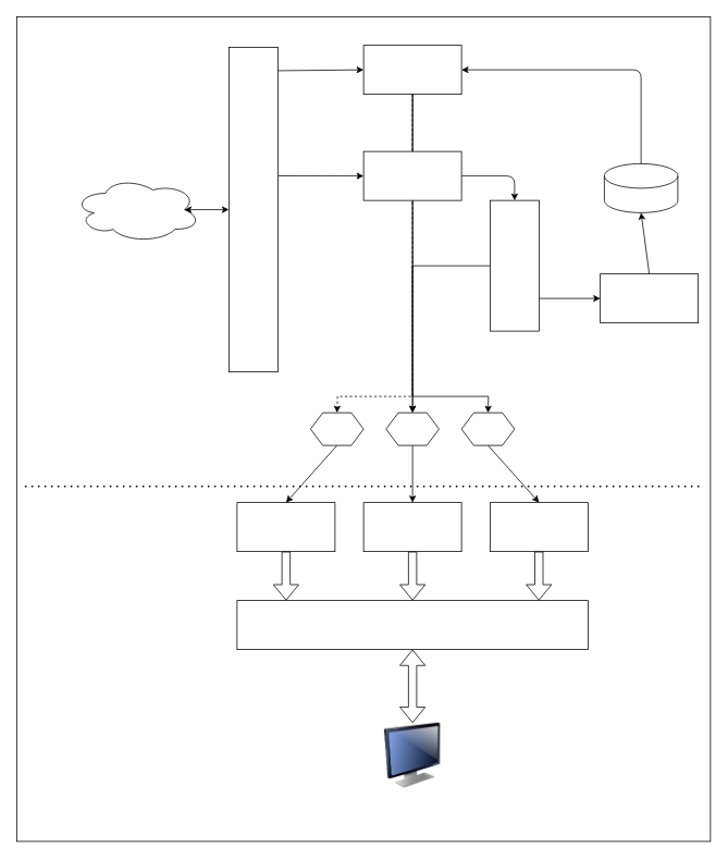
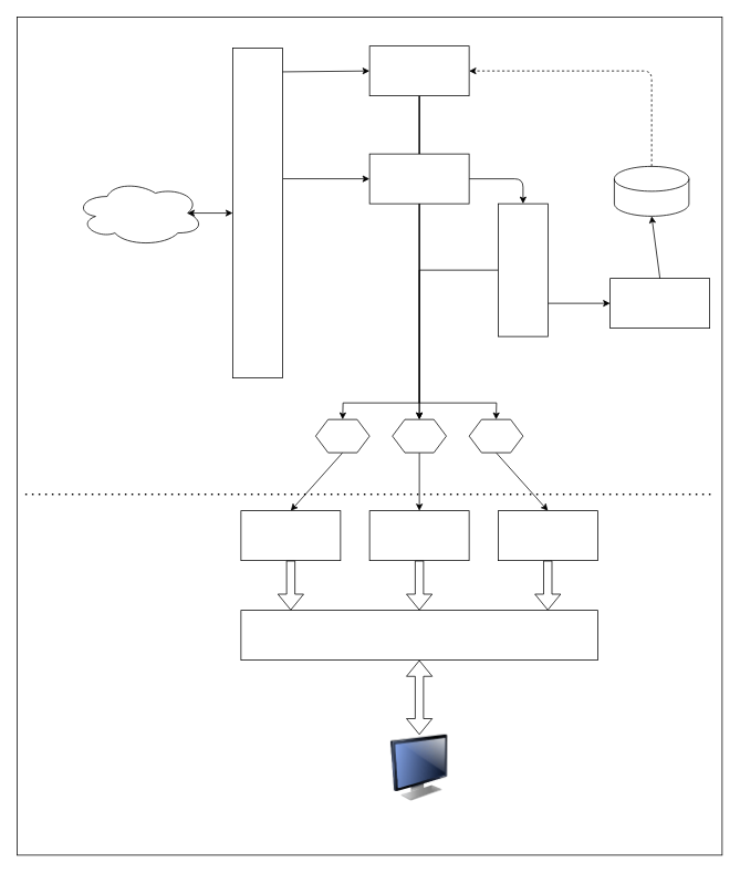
- <mxCell id="10" value="" style="endArrow=classic;html=1;exitX=0.5;exitY=0;exitDx=0;exitDy=0;exitPerimeter=0;entryX=1;entryY=0.5;entryDx=0;entryDy=0;strokeColor=light-dark(#000000,#000000);" parent="1" source="5" target="7" edge="1"><mxGeometry width="50" height="50" relative="1" as="geometry"><mxPoint x="665" y="135" as="sourcePoint" /><mxPoint x="715" y="85" as="targetPoint" /><Array as="points"><mxPoint x="785" y="85" /></Array></mxGeometry></mxCell>
+ <mxCell id="10" value="" style="endArrow=classic;html=1;exitX=0.5;exitY=0;exitDx=0;exitDy=0;exitPerimeter=0;entryX=1;entryY=0.5;entryDx=0;entryDy=0;strokeColor=light-dark(#000000,#000000);dashed=1;" parent="1" source="5" target="7" edge="1"><mxGeometry width="50" height="50" relative="1" as="geometry"><mxPoint x="665" y="135" as="sourcePoint" /><mxPoint x="715" y="85" as="targetPoint" /><Array as="points"><mxPoint x="785" y="85" /></Array></mxGeometry></mxCell>
- <mxCell id="4" value="" style="endArrow=classic;html=1;exitX=0.5;exitY=1;exitDx=0;exitDy=0;entryX=0.5;entryY=0;entryDx=0;entryDy=0;rounded=0;strokeColor=light-dark(#000000,#000000);dashed=1;" parent="1" source="7" target="38" edge="1"><mxGeometry width="50" height="50" relative="1" as="geometry"><mxPoint x="480" y="295" as="sourcePoint" /><mxPoint x="410" y="465" as="targetPoint" /><Array as="points"><mxPoint x="505" y="485" /><mxPoint x="413" y="485" /></Array></mxGeometry></mxCell>
+ <mxCell id="4" value="" style="endArrow=classic;html=1;exitX=0.5;exitY=1;exitDx=0;exitDy=0;entryX=0.5;entryY=0;entryDx=0;entryDy=0;rounded=0;strokeColor=light-dark(#000000,#000000);" parent="1" source="7" target="38" edge="1"><mxGeometry width="50" height="50" relative="1" as="geometry"><mxPoint x="480" y="295" as="sourcePoint" /><mxPoint x="410" y="465" as="targetPoint" /><Array as="points"><mxPoint x="505" y="485" /><mxPoint x="413" y="485" /></Array></mxGeometry></mxCell>
